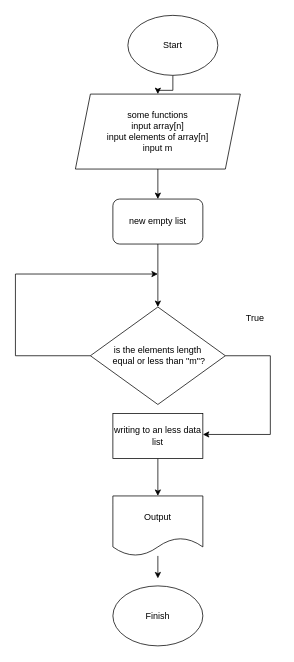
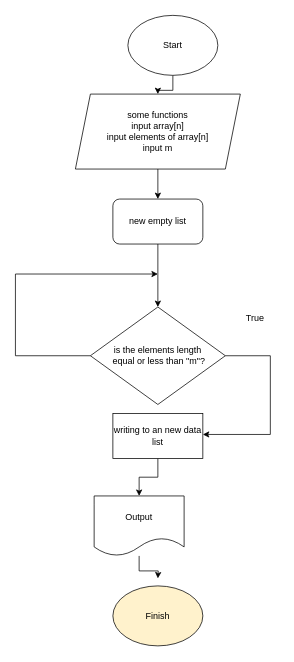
- <mxCell id="10" value="writing to an less data list" style="rounded=0;whiteSpace=wrap;html=1;" parent="1" vertex="1"><mxGeometry x="150" y="551" width="120" height="60" as="geometry" /></mxCell>
+ <mxCell id="10" value="writing to an new data list" style="rounded=0;whiteSpace=wrap;html=1;" parent="1" vertex="1"><mxGeometry x="150" y="551" width="120" height="60" as="geometry" /></mxCell>
- <mxCell id="13" value="Output" style="shape=document;whiteSpace=wrap;html=1;boundedLbl=1;" parent="1" vertex="1"><mxGeometry x="150" y="661" width="120" height="80" as="geometry" /></mxCell>
+ <mxCell id="13" value="Output" style="shape=document;whiteSpace=wrap;html=1;boundedLbl=1;" parent="1" vertex="1"><mxGeometry x="125" y="661" width="120" height="80" as="geometry" /></mxCell>
- <mxCell id="14" value="Finish" style="ellipse;whiteSpace=wrap;html=1;" parent="1" vertex="1"><mxGeometry x="150" y="781" width="120" height="80" as="geometry" /></mxCell>
+ <mxCell id="14" value="Finish" style="ellipse;whiteSpace=wrap;html=1;fillColor=#fff2cc;" parent="1" vertex="1"><mxGeometry x="150" y="781" width="120" height="80" as="geometry" /></mxCell>
